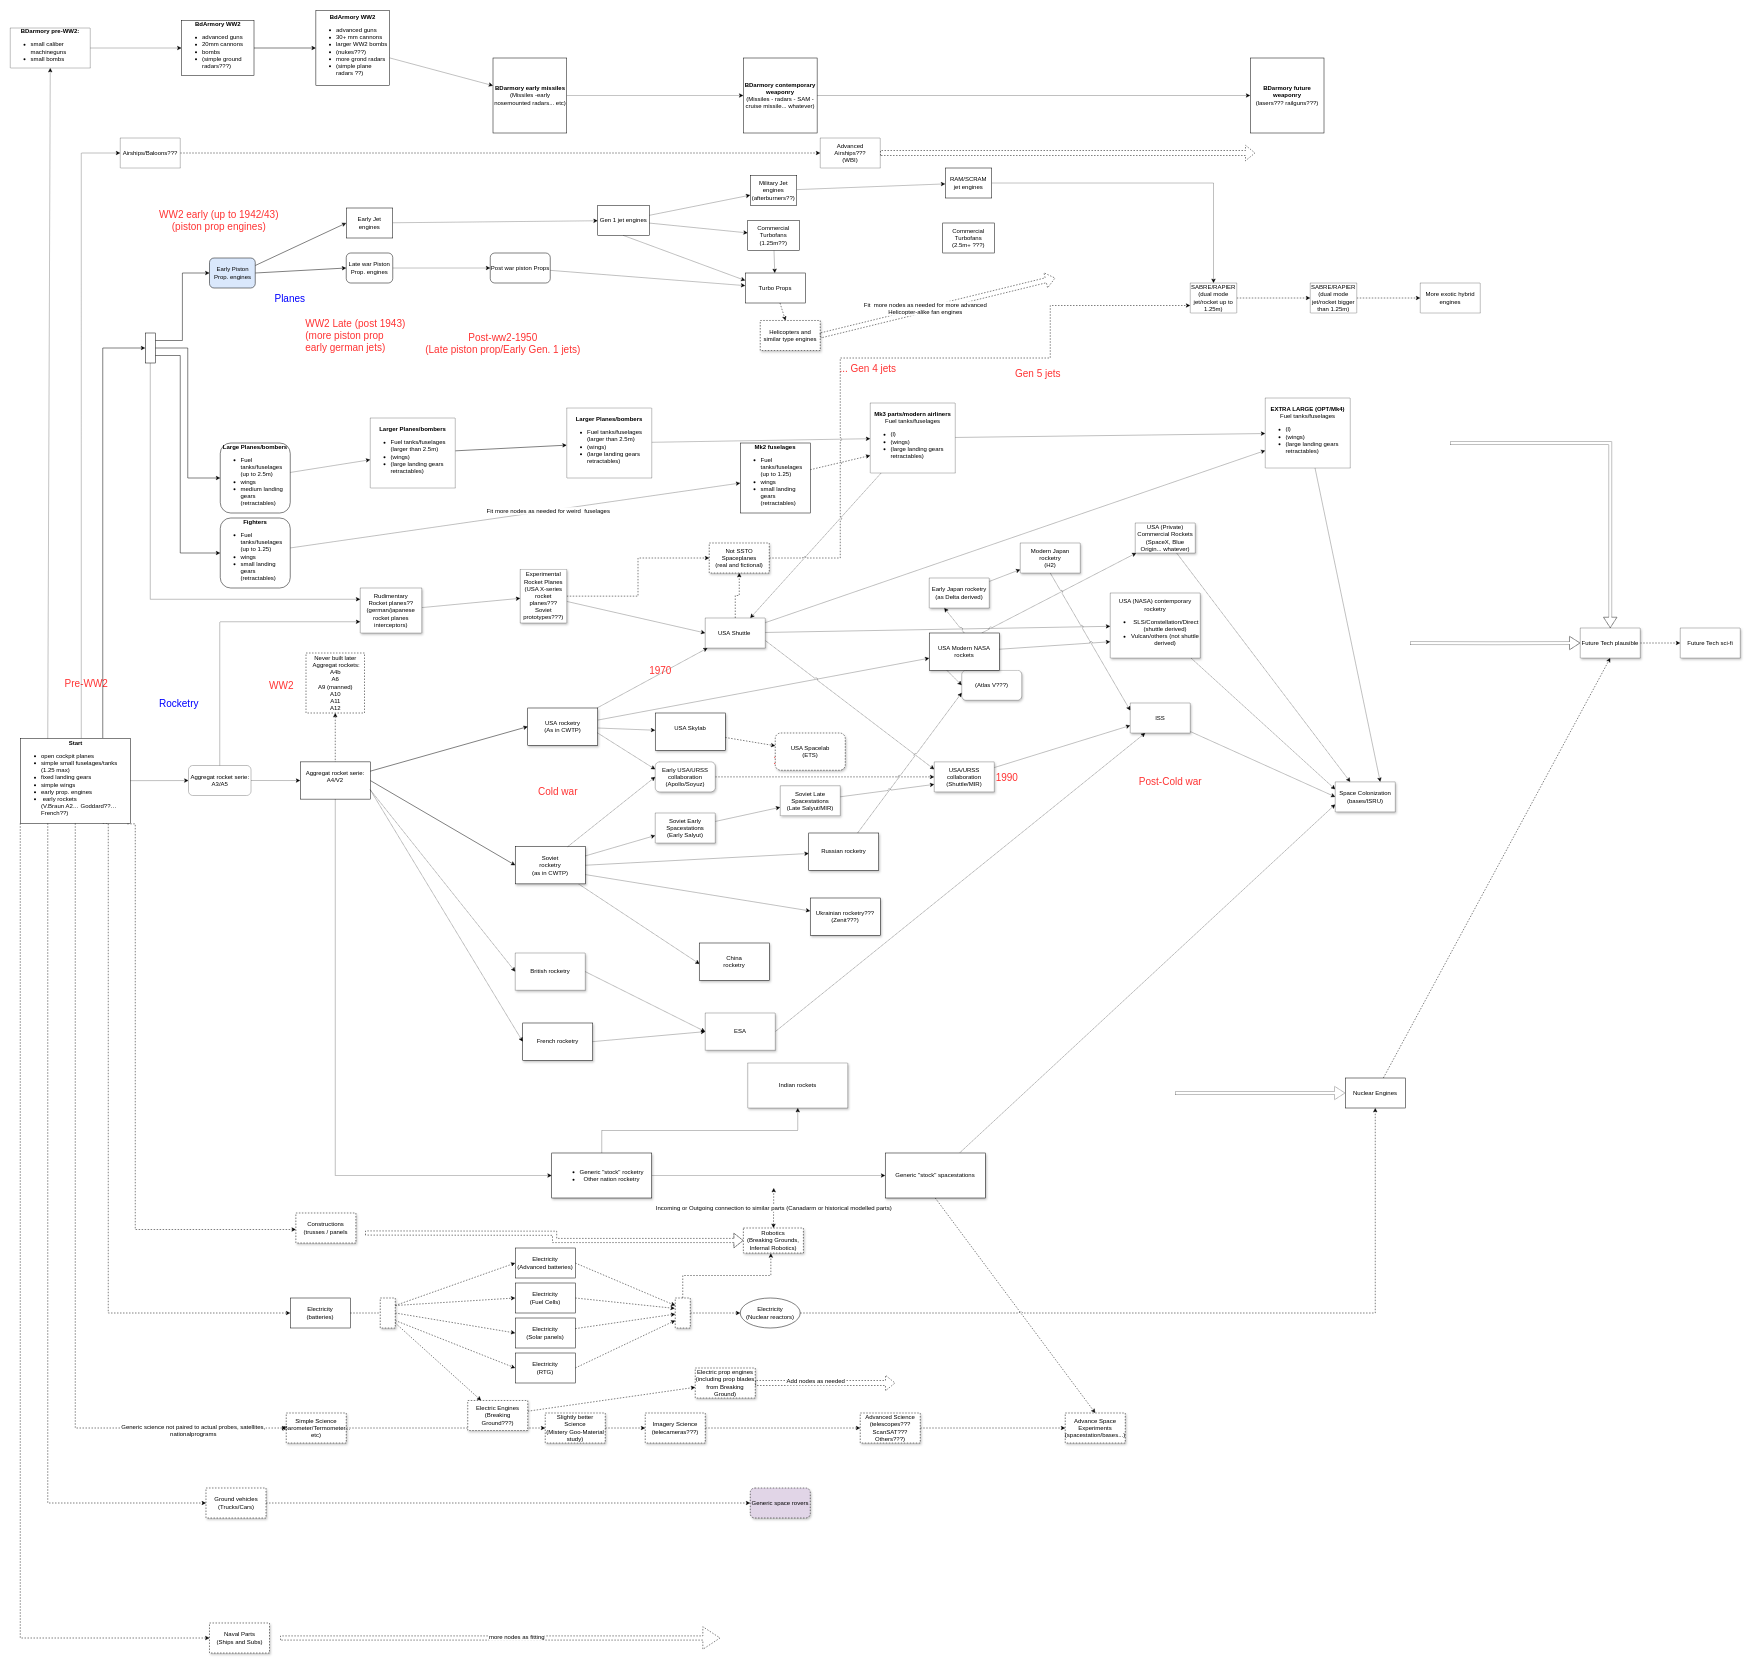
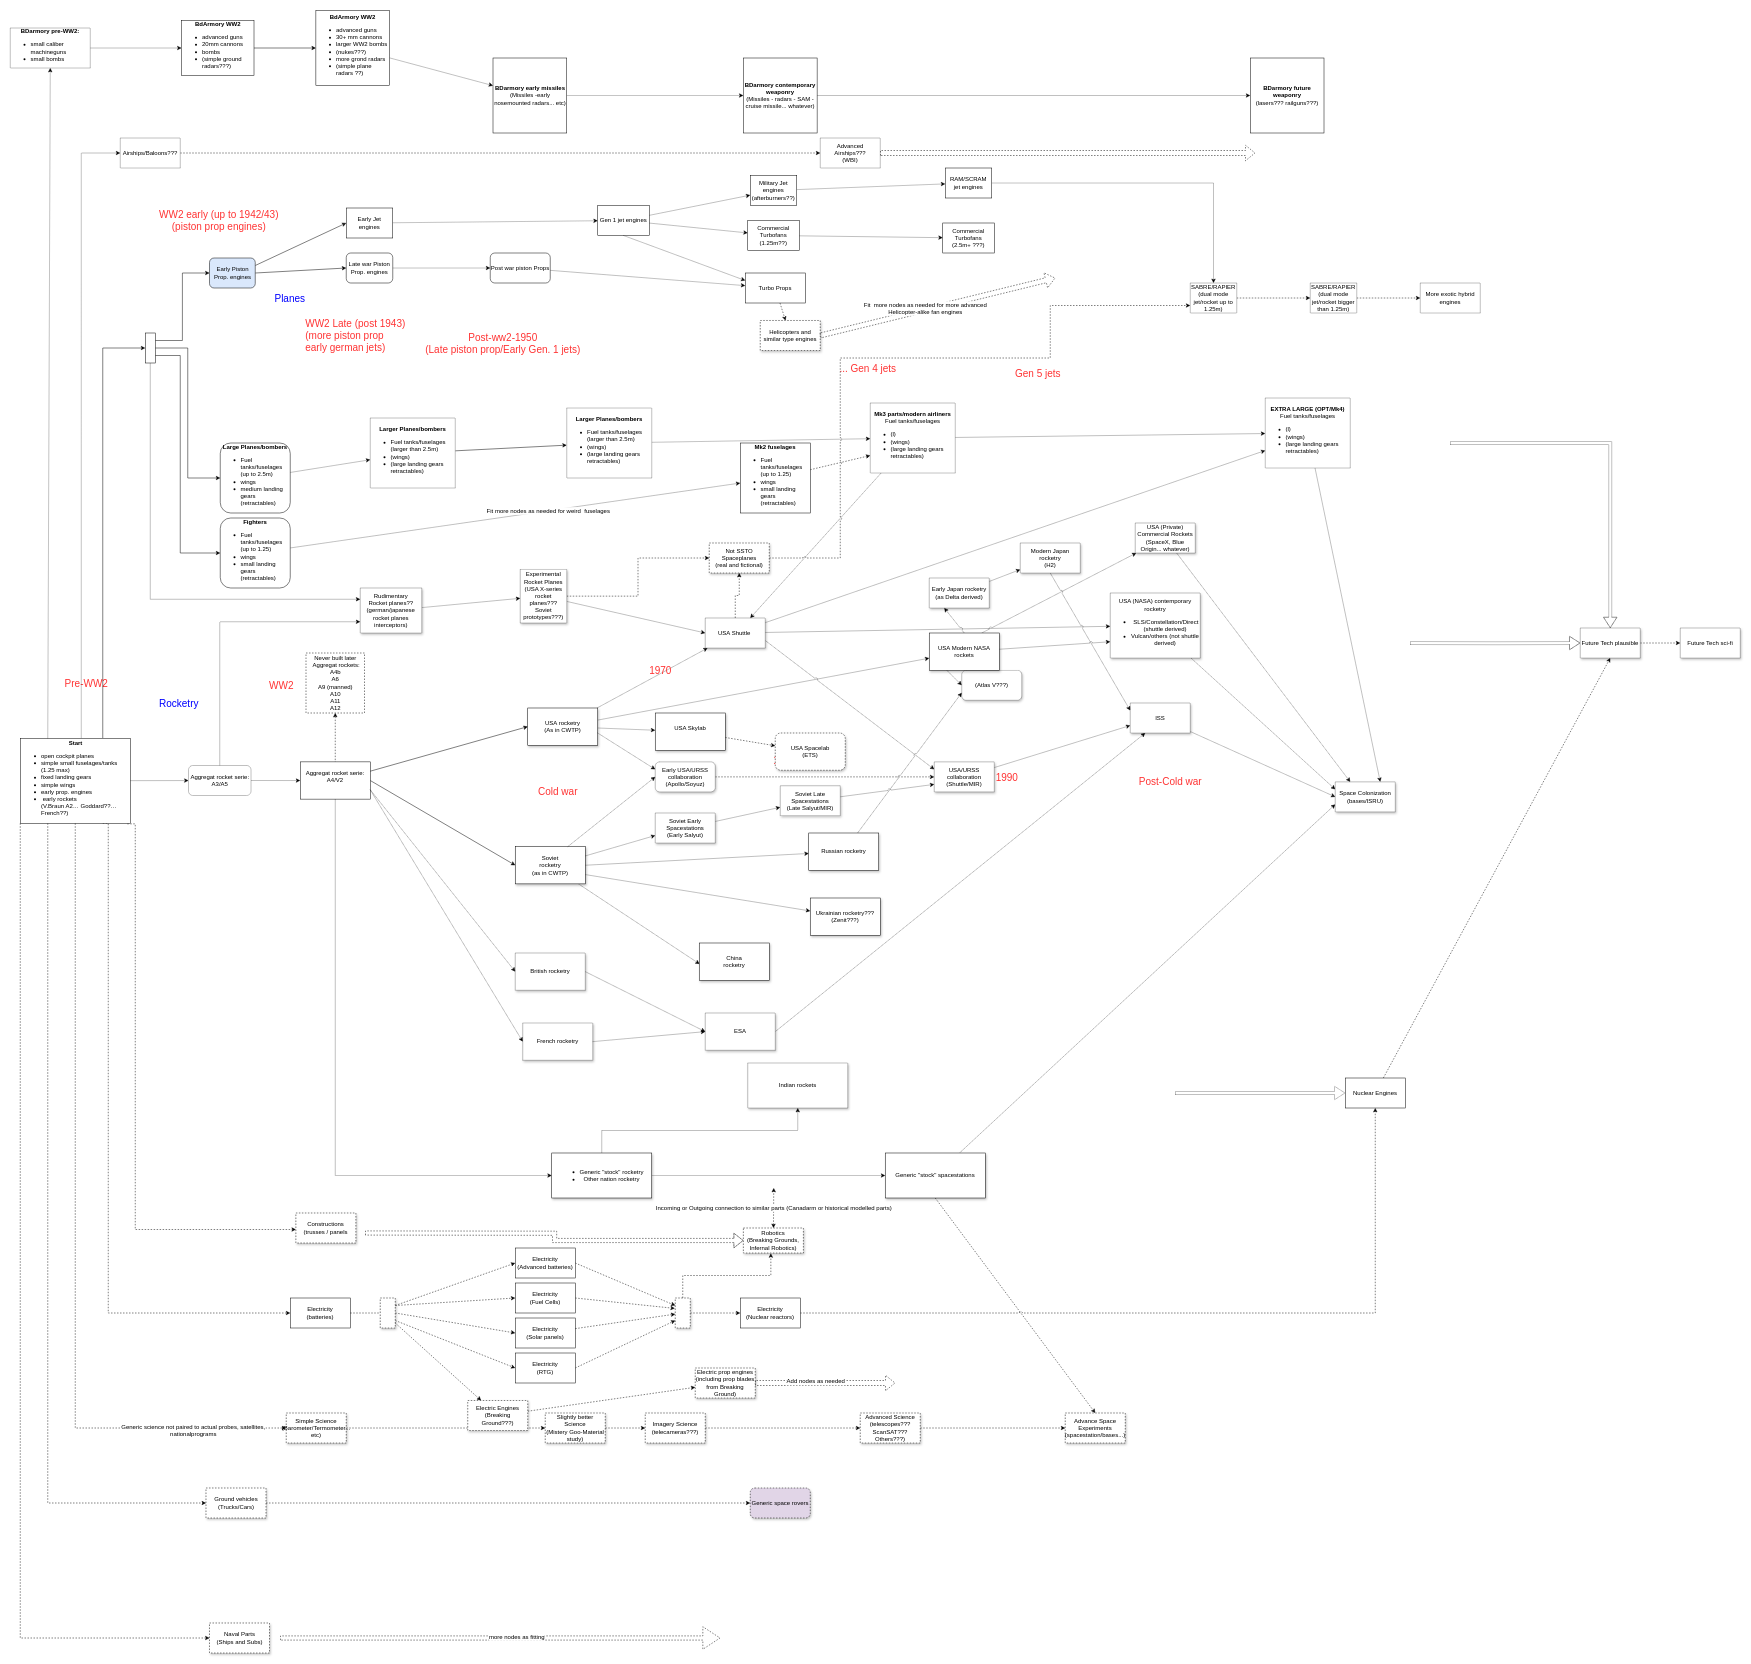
- <mxCell id="123" value="" style="edgeStyle=none;rounded=0;jumpStyle=arc;orthogonalLoop=1;jettySize=auto;html=1;dashed=1;dashPattern=1 1;fontSize=12;fontColor=#000000;startArrow=none;startFill=0;endArrow=classic;endFill=1;" edge="1" parent="1" source="124" target="122"><mxGeometry relative="1" as="geometry" /></mxCell>
+ <mxCell id="123" value="" style="edgeStyle=none;rounded=0;jumpStyle=arc;orthogonalLoop=1;jettySize=auto;html=1;dashed=1;dashPattern=1 1;fontSize=12;fontColor=#000000;startArrow=none;startFill=0;endArrow=classic;endFill=1;" edge="1" parent="1" source="124" target="128"><mxGeometry relative="1" as="geometry" /></mxCell>
- <mxCell id="69" value="&lt;div style=&quot;font-size: 12px&quot;&gt;French rocketry&lt;/div&gt;" style="rounded=0;whiteSpace=wrap;html=1;fontSize=12;fontColor=#000000;align=center;verticalAlign=middle;dashed=0;dashPattern=1 1;shadow=1;" vertex="1" parent="1"><mxGeometry x="1045" y="2045" width="140" height="74.5" as="geometry" /></mxCell>
+ <mxCell id="69" value="&lt;div style=&quot;font-size: 12px&quot;&gt;French rocketry&lt;/div&gt;" style="rounded=0;whiteSpace=wrap;html=1;fontSize=12;fontColor=#000000;align=center;verticalAlign=middle;dashed=1;dashPattern=1 1;shadow=1;" vertex="1" parent="1"><mxGeometry x="1045" y="2045" width="140" height="74.5" as="geometry" /></mxCell>
- <mxCell id="169" value="Electricity&lt;br&gt;(Nuclear reactors)" style="ellipse;whiteSpace=wrap;html=1;align=center;verticalAlign=middle;" vertex="1" parent="1"><mxGeometry x="1480" y="2595" width="120" height="60" as="geometry" /></mxCell>
+ <mxCell id="169" value="Electricity&lt;br&gt;(Nuclear reactors)" style="whiteSpace=wrap;html=1;rounded=0;align=center;verticalAlign=middle;" vertex="1" parent="1"><mxGeometry x="1480" y="2595" width="120" height="60" as="geometry" /></mxCell>
